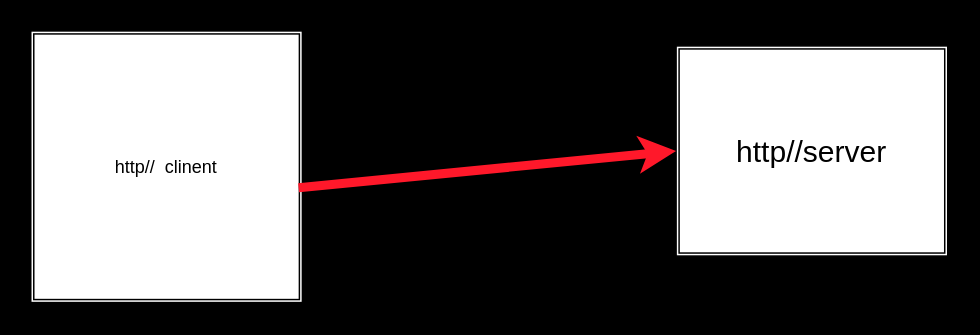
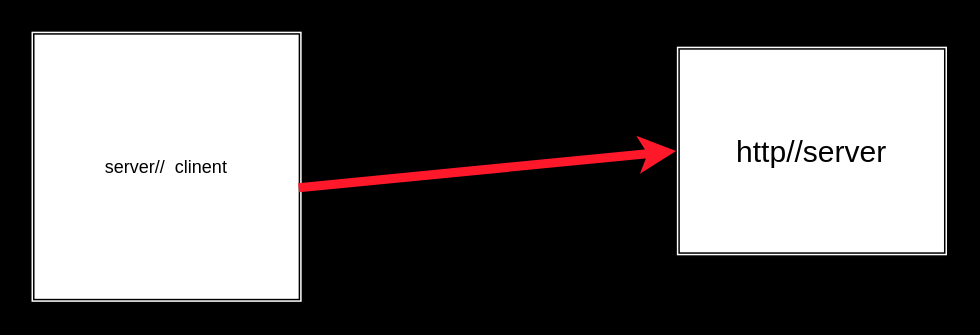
- <mxCell id="2" value="http//&amp;nbsp; clinent" style="shape=ext;double=1;whiteSpace=wrap;html=1;aspect=fixed;shadow=1;" vertex="1" parent="1"><mxGeometry x="20" y="20" width="181" height="181" as="geometry" /></mxCell>
+ <mxCell id="2" value="server//&amp;nbsp; clinent" style="shape=ext;double=1;whiteSpace=wrap;html=1;aspect=fixed;shadow=1;" vertex="1" parent="1"><mxGeometry x="20" y="20" width="181" height="181" as="geometry" /></mxCell>
